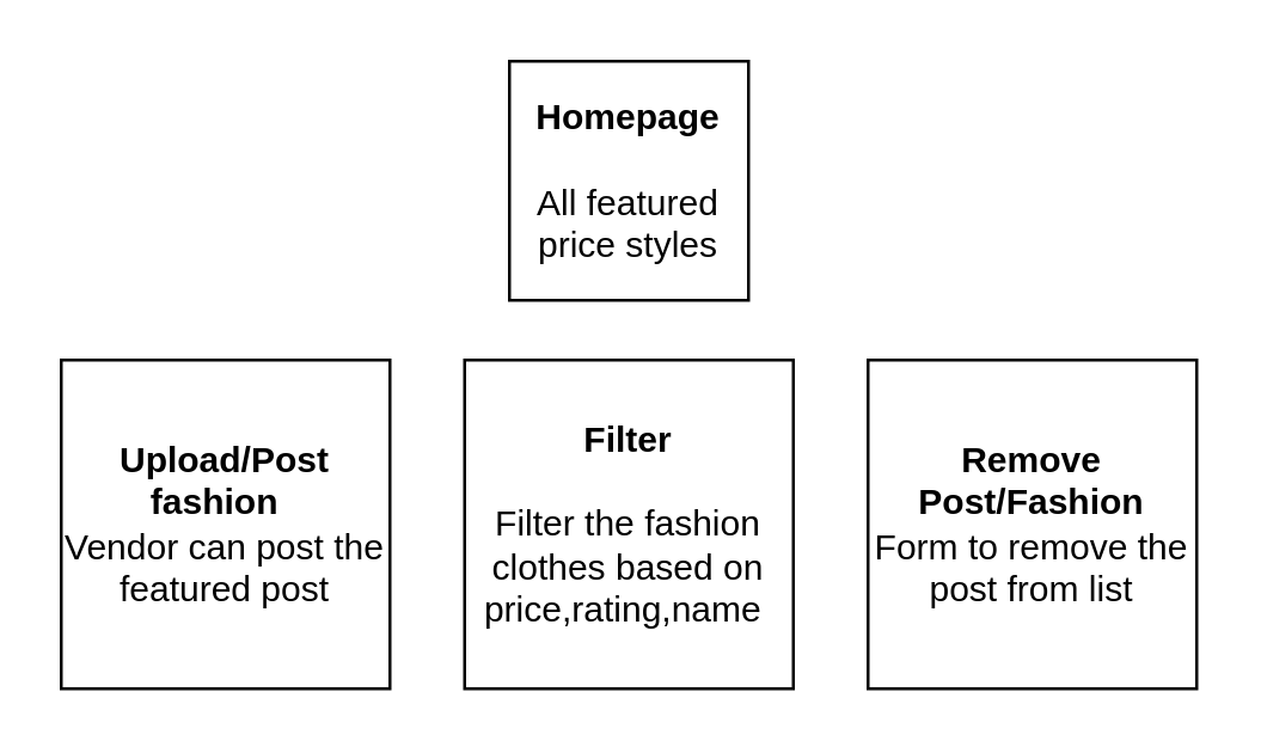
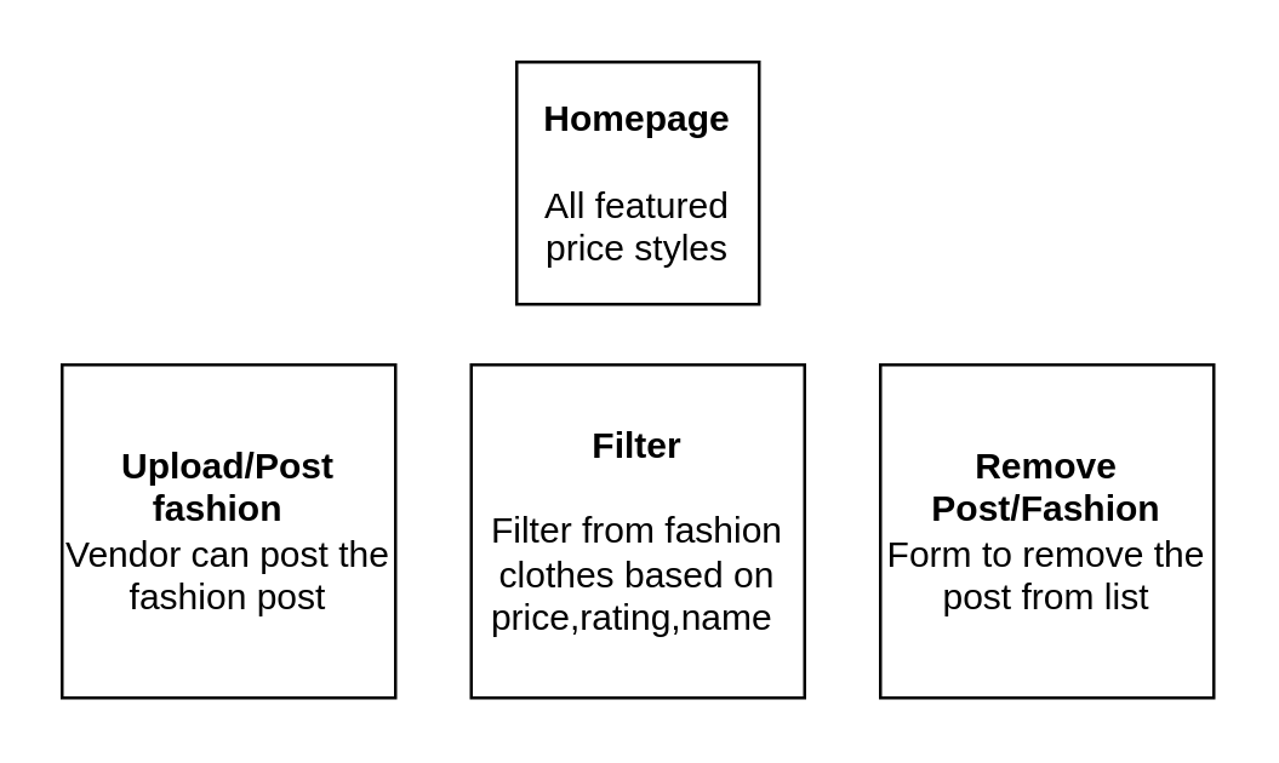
- <mxCell id="3" value="&lt;b&gt;Upload/Post fashion&amp;nbsp;&amp;nbsp;&lt;/b&gt;&lt;br&gt;Vendor can post the featured post" style="whiteSpace=wrap;html=1;aspect=fixed;" vertex="1" parent="1"><mxGeometry x="20" y="120" width="110" height="110" as="geometry" /></mxCell>
+ <mxCell id="3" value="&lt;b&gt;Upload/Post fashion&amp;nbsp;&amp;nbsp;&lt;/b&gt;&lt;br&gt;Vendor can post the fashion post" style="whiteSpace=wrap;html=1;aspect=fixed;" vertex="1" parent="1"><mxGeometry x="20" y="120" width="110" height="110" as="geometry" /></mxCell>
- <mxCell id="5" value="&lt;b&gt;Filter&lt;/b&gt;&lt;br&gt;&lt;br&gt;Filter the fashion clothes based on price,rating,name&amp;nbsp;" style="whiteSpace=wrap;html=1;aspect=fixed;" vertex="1" parent="1"><mxGeometry x="155" y="120" width="110" height="110" as="geometry" /></mxCell>
+ <mxCell id="5" value="&lt;b&gt;Filter&lt;/b&gt;&lt;br&gt;&lt;br&gt;Filter from fashion clothes based on price,rating,name&amp;nbsp;" style="whiteSpace=wrap;html=1;aspect=fixed;" vertex="1" parent="1"><mxGeometry x="155" y="120" width="110" height="110" as="geometry" /></mxCell>
